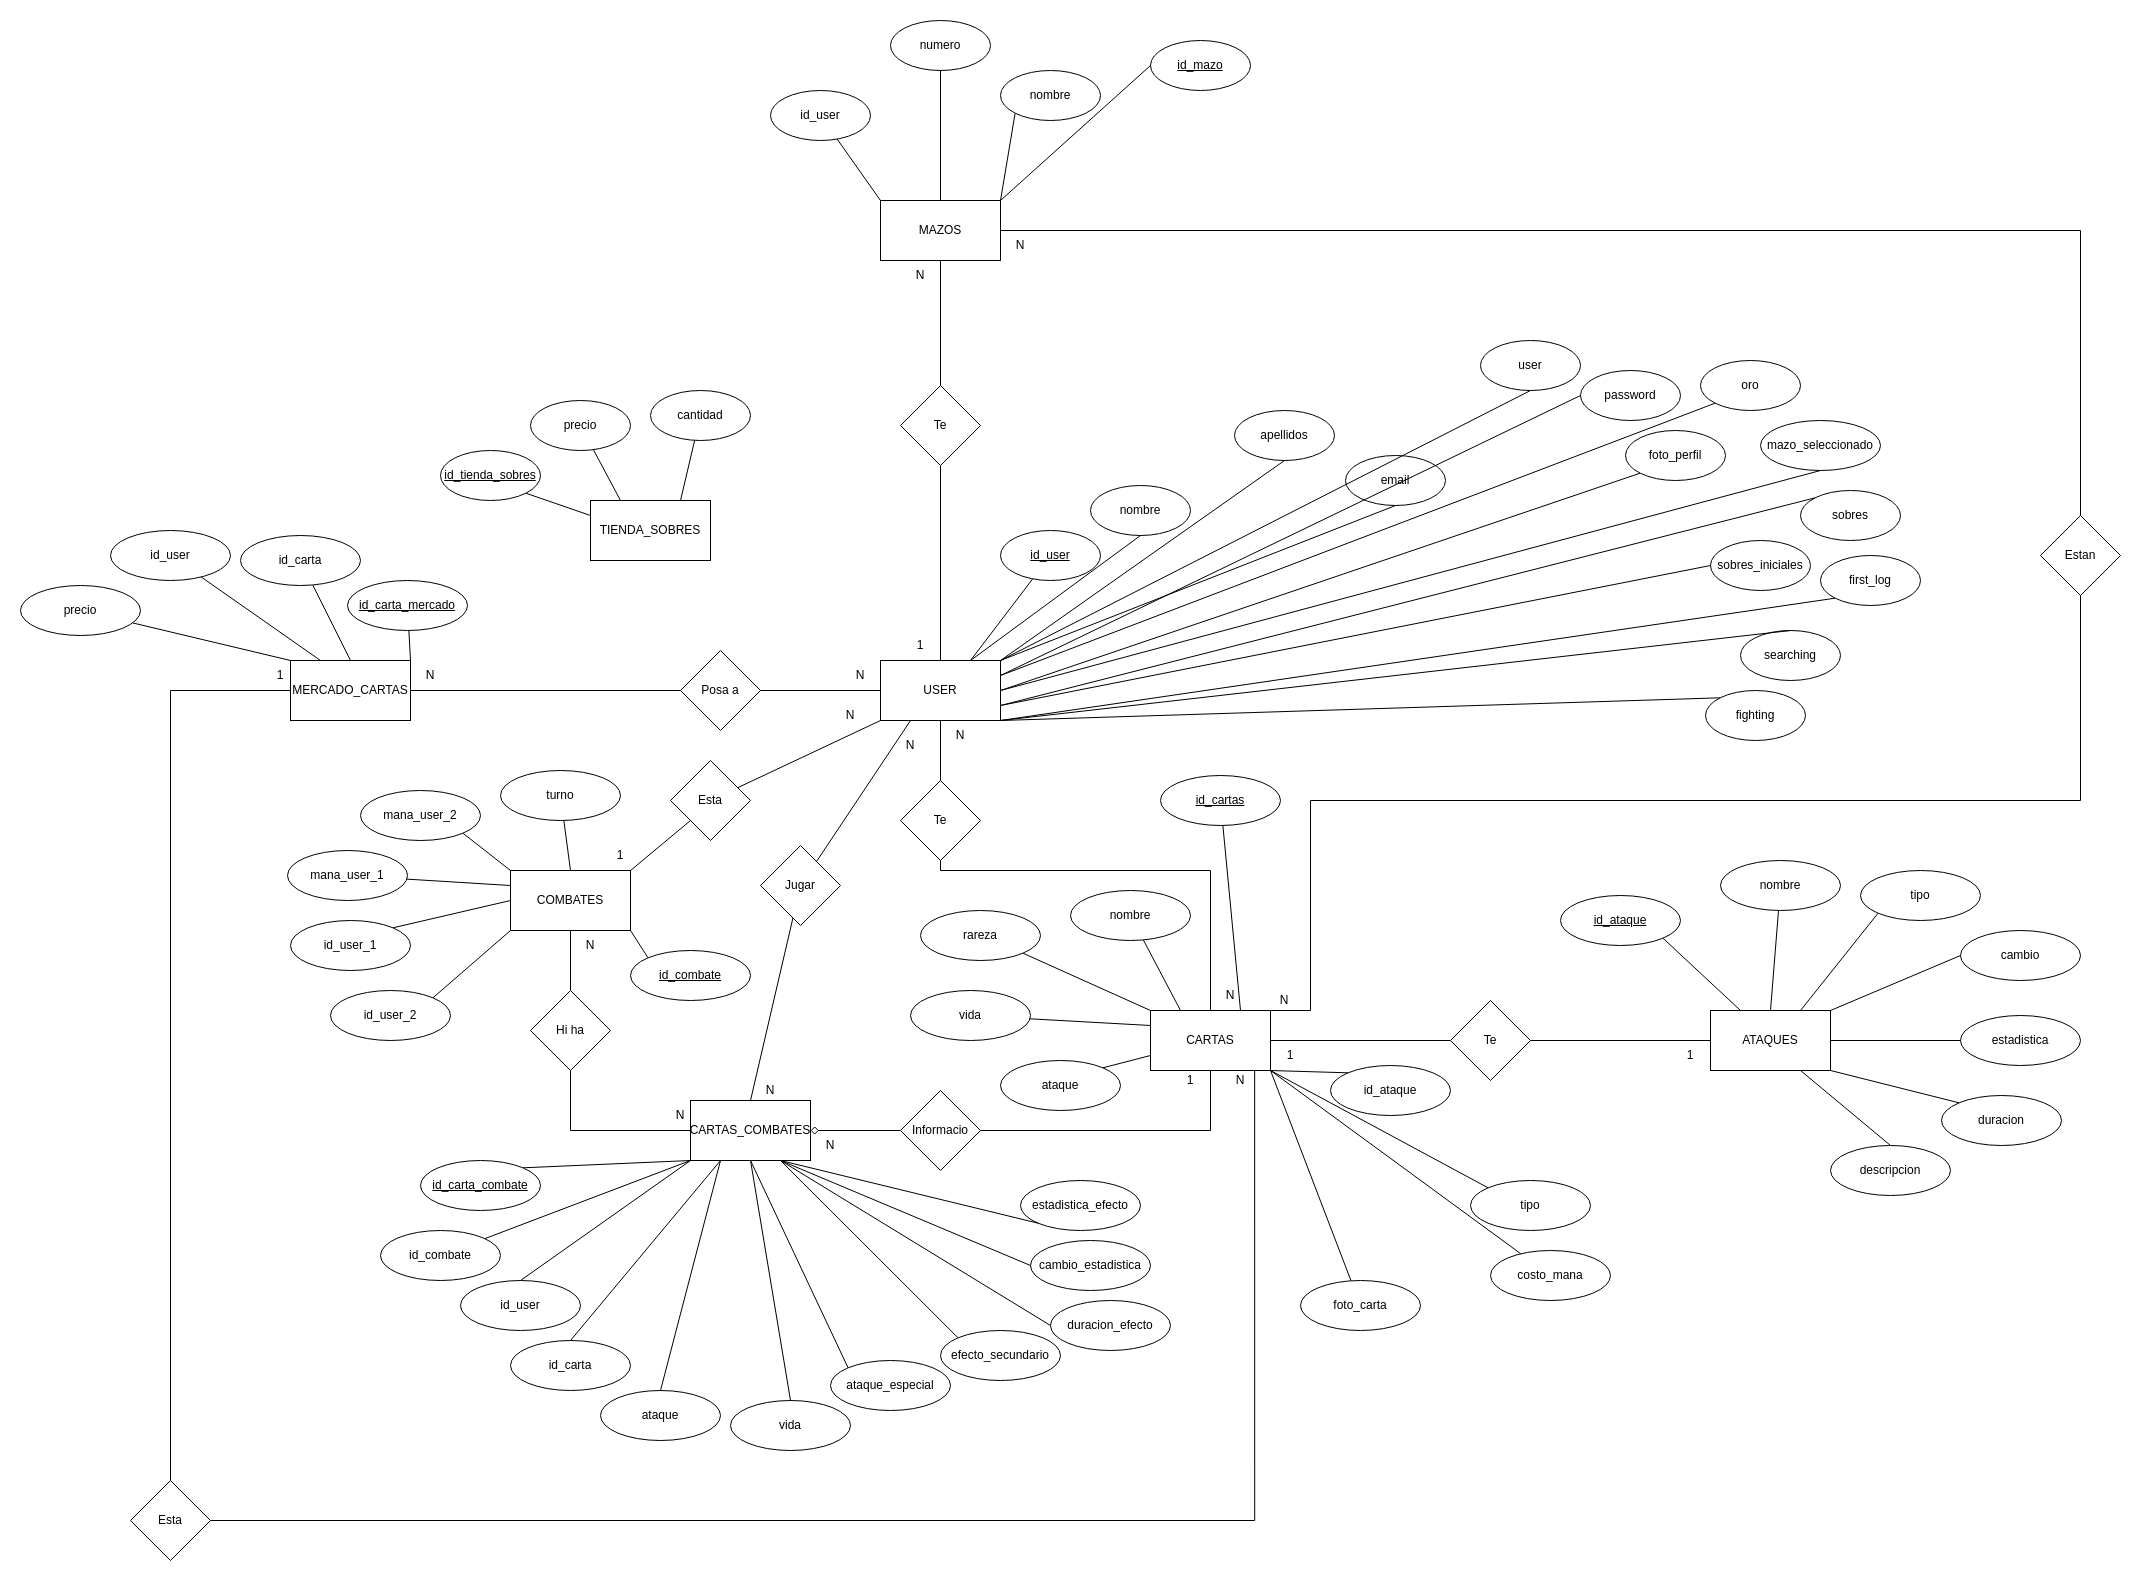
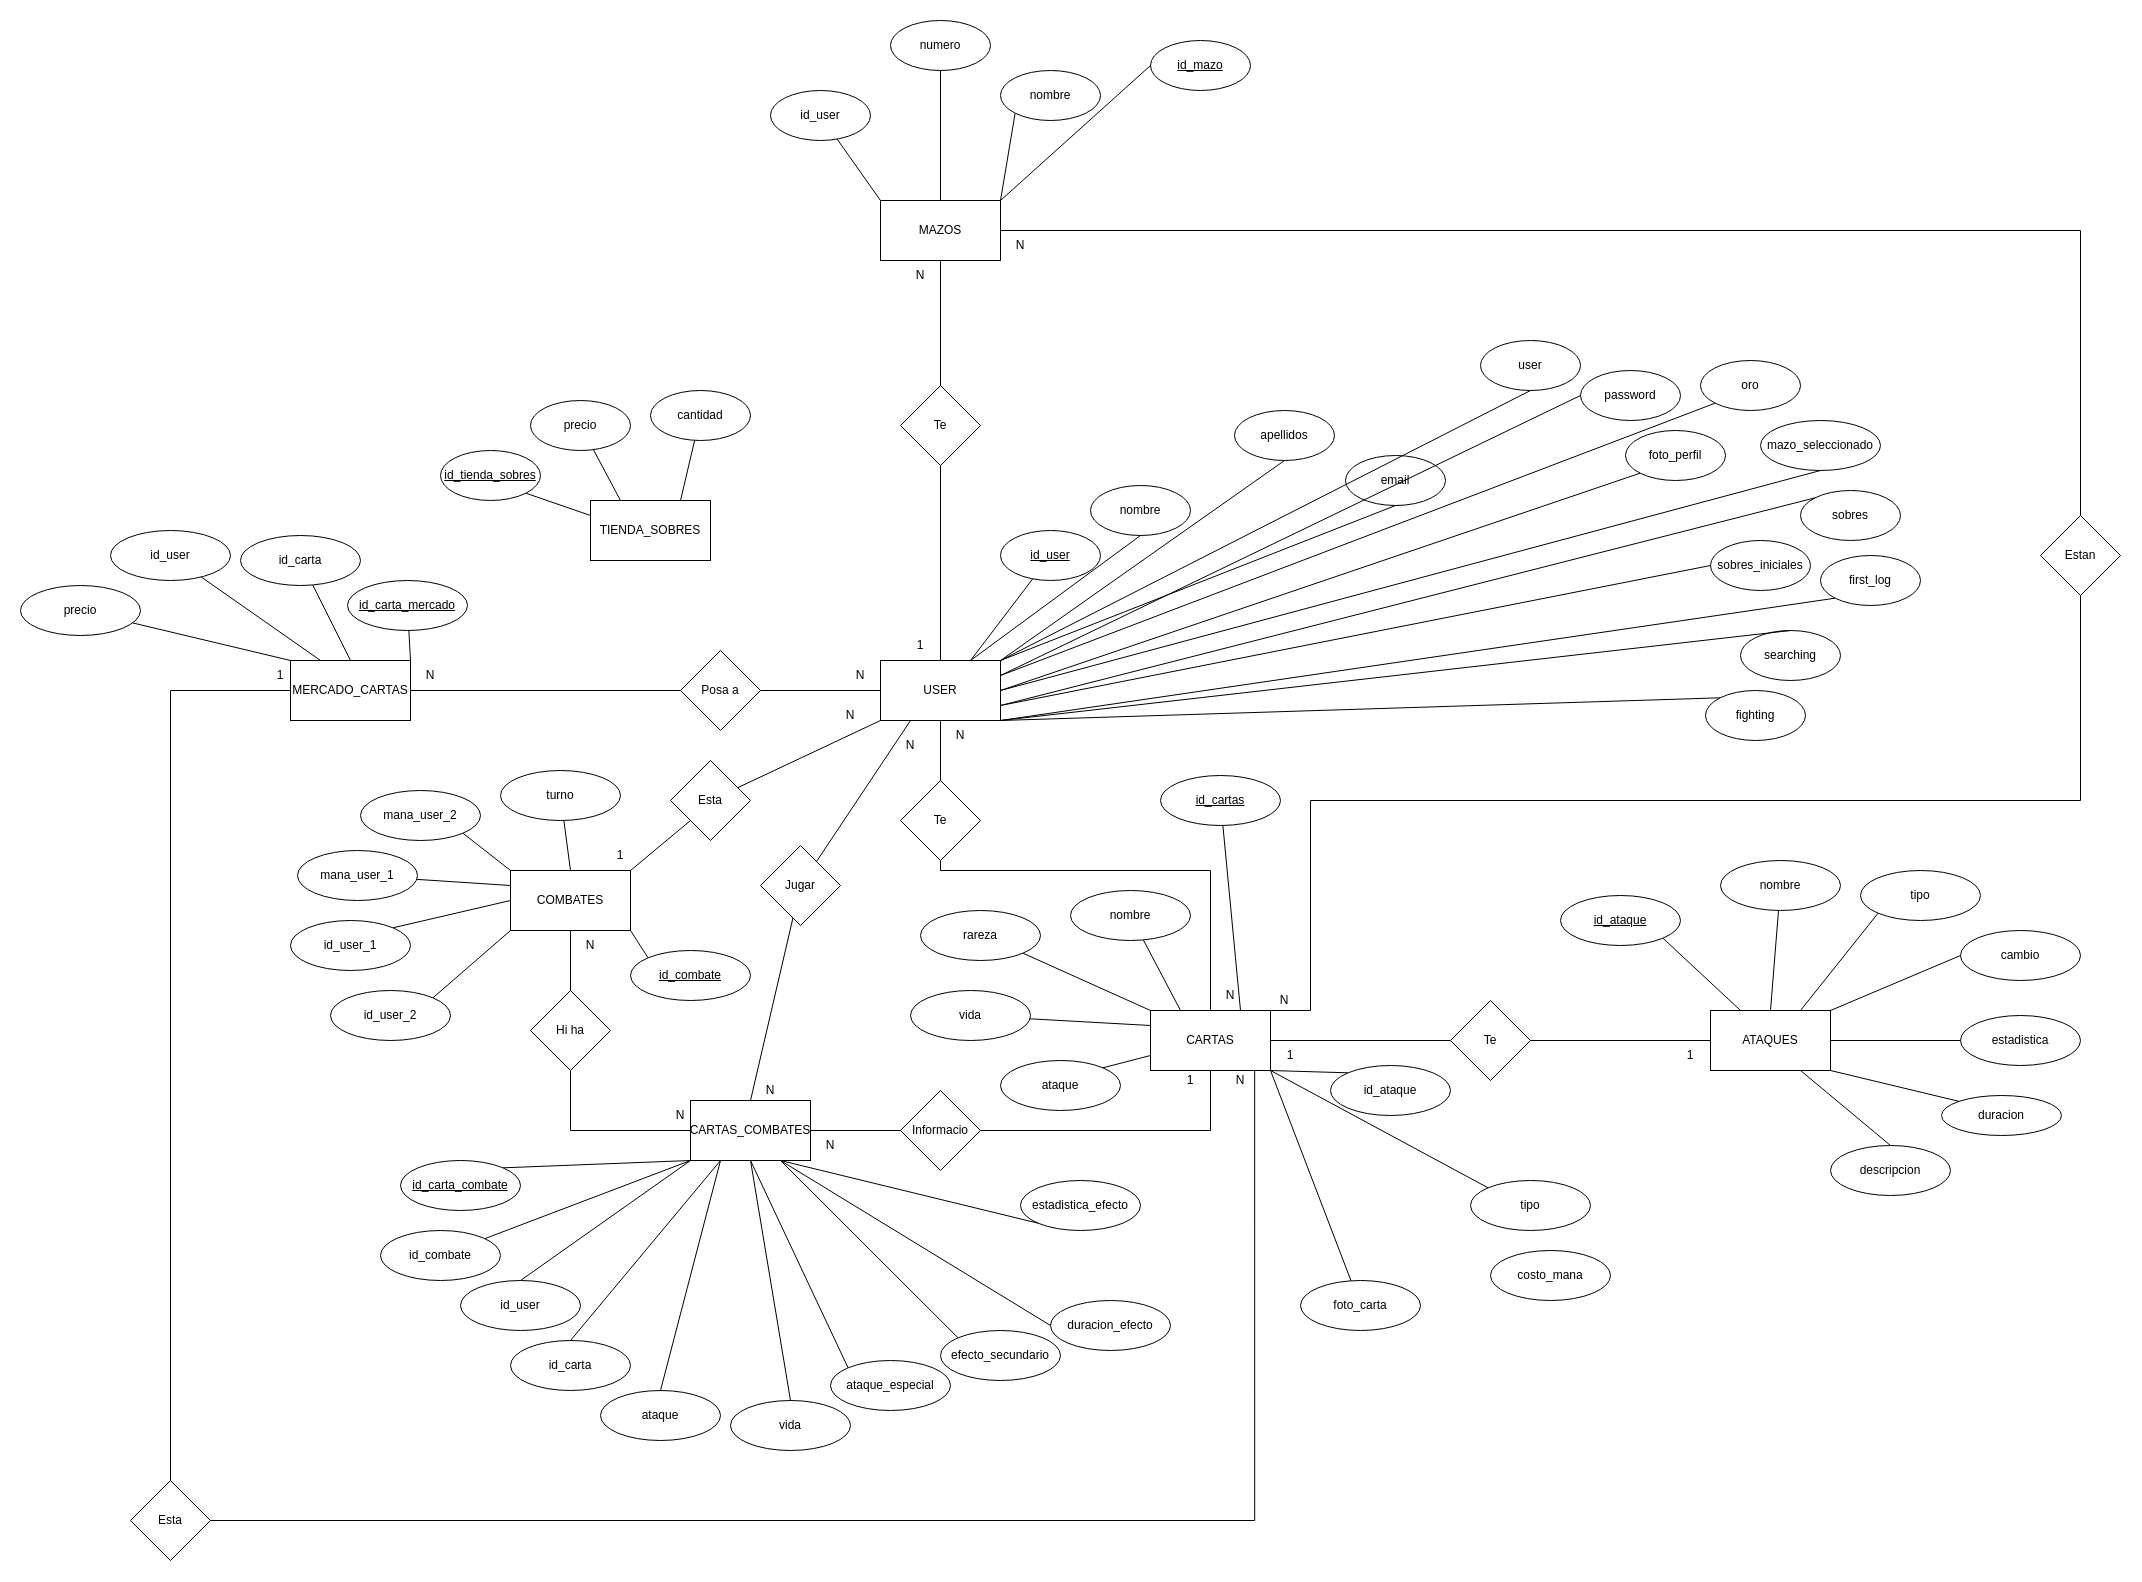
- <mxCell id="126" value="mana_user_1" style="ellipse;whiteSpace=wrap;html=1;" vertex="1" parent="1"><mxGeometry x="287" y="850" width="120" height="50" as="geometry" /></mxCell>
+ <mxCell id="126" value="mana_user_1" style="ellipse;whiteSpace=wrap;html=1;" vertex="1" parent="1"><mxGeometry x="297" y="850" width="120" height="50" as="geometry" /></mxCell>
- <mxCell id="94" value="duracion" style="ellipse;whiteSpace=wrap;html=1;" vertex="1" parent="1"><mxGeometry x="1941" y="1095" width="120" height="50" as="geometry" /></mxCell>
+ <mxCell id="94" value="duracion" style="ellipse;whiteSpace=wrap;html=1;" vertex="1" parent="1"><mxGeometry x="1941" y="1095" width="120" height="40" as="geometry" /></mxCell>
- <mxCell id="39" style="edgeStyle=orthogonalEdgeStyle;rounded=0;orthogonalLoop=1;jettySize=auto;html=1;endArrow=diamond;endFill=0;" edge="1" parent="1" source="40" target="16"><mxGeometry relative="1" as="geometry" /></mxCell>
+ <mxCell id="39" style="edgeStyle=orthogonalEdgeStyle;rounded=0;orthogonalLoop=1;jettySize=auto;html=1;endArrow=none;endFill=0;" edge="1" parent="1" source="40" target="16"><mxGeometry relative="1" as="geometry" /></mxCell>
- <mxCell id="112" style="rounded=0;orthogonalLoop=1;jettySize=auto;html=1;entryX=1;entryY=1;entryDx=0;entryDy=0;endArrow=none;endFill=0;" edge="1" parent="1" source="113" target="5"><mxGeometry relative="1" as="geometry" /></mxCell>
- <mxCell id="139" value="&lt;u&gt;id_carta_combate&lt;/u&gt;" style="ellipse;whiteSpace=wrap;html=1;" vertex="1" parent="1"><mxGeometry x="420" y="1160" width="120" height="50" as="geometry" /></mxCell>
+ <mxCell id="139" value="&lt;u&gt;id_carta_combate&lt;/u&gt;" style="ellipse;whiteSpace=wrap;html=1;" vertex="1" parent="1"><mxGeometry x="400" y="1160" width="120" height="50" as="geometry" /></mxCell>
- <mxCell id="158" style="rounded=0;orthogonalLoop=1;jettySize=auto;html=1;entryX=0.75;entryY=1;entryDx=0;entryDy=0;endArrow=none;endFill=0;exitX=0;exitY=0.5;exitDx=0;exitDy=0;" edge="1" parent="1" source="149" target="16"><mxGeometry relative="1" as="geometry"><mxPoint x="1060" y="1335" as="sourcePoint" /><mxPoint y="1170" as="targetPoint" x="820" /></mxGeometry></mxCell>
- <mxCell id="149" value="cambio_estadistica" style="ellipse;whiteSpace=wrap;html=1;" vertex="1" parent="1"><mxGeometry x="1030" y="1240" width="120" height="50" as="geometry" /></mxCell>
